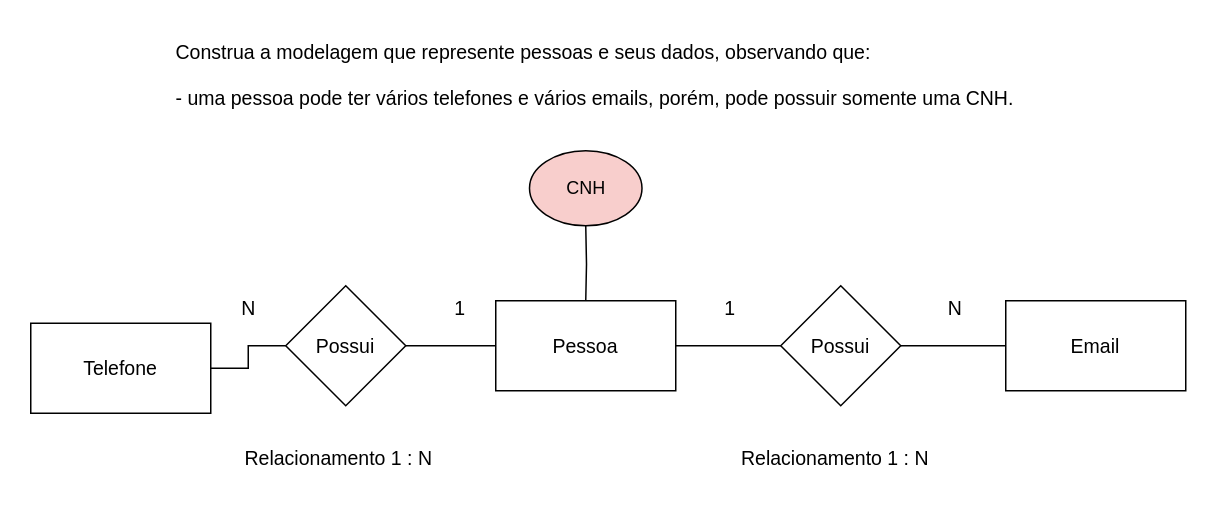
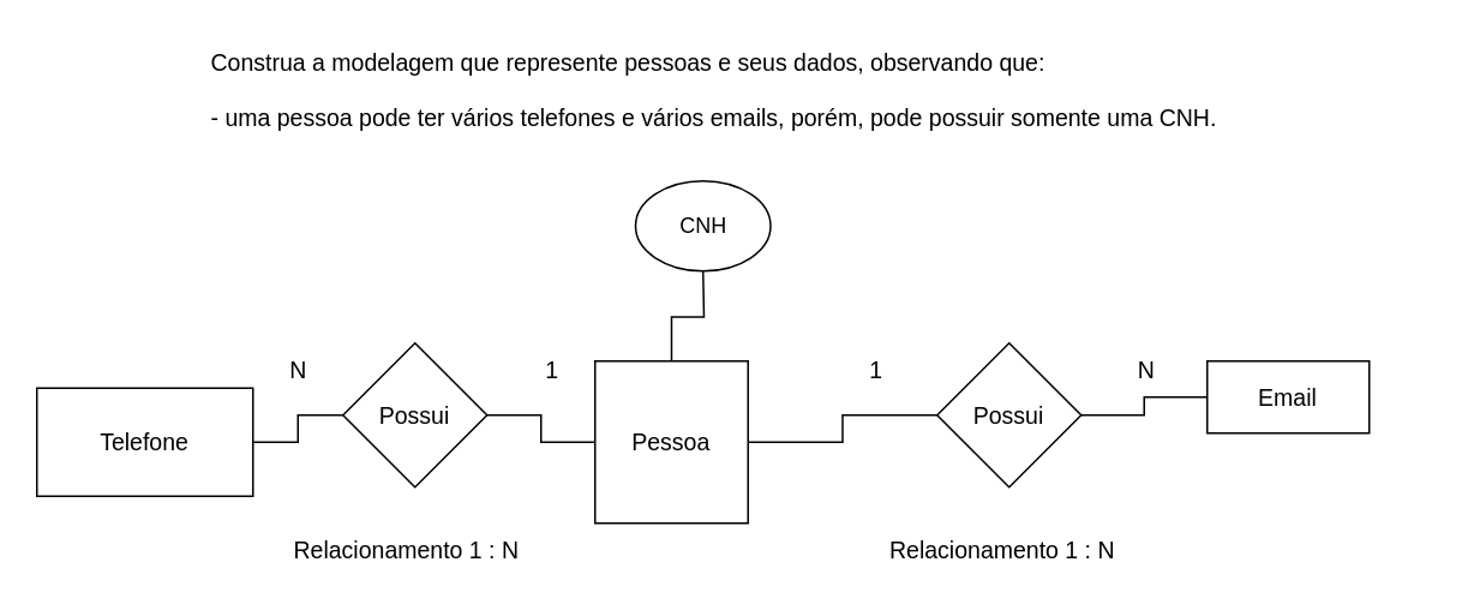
- <mxCell id="19" value="CNH" style="ellipse;whiteSpace=wrap;html=1;fillColor=#f8cecc;" vertex="1" parent="1"><mxGeometry x="352.5" y="100" width="75" height="50" as="geometry" /></mxCell>
+ <mxCell id="19" value="CNH" style="ellipse;whiteSpace=wrap;html=1;" vertex="1" parent="1"><mxGeometry x="352.5" y="100" width="75" height="50" as="geometry" /></mxCell>
- <mxCell id="4" value="&lt;font style=&quot;font-size: 13px;&quot;&gt;Pessoa&lt;/font&gt;" style="rounded=0;whiteSpace=wrap;html=1;" parent="1" vertex="1"><mxGeometry x="330" y="200" width="120" height="60" as="geometry" /></mxCell>
+ <mxCell id="4" value="&lt;font style=&quot;font-size: 13px;&quot;&gt;Pessoa&lt;/font&gt;" style="rounded=0;whiteSpace=wrap;html=1;" parent="1" vertex="1"><mxGeometry x="330" y="200" width="85" height="90" as="geometry" /></mxCell>
- <mxCell id="5" value="&lt;span style=&quot;font-size: 13px;&quot;&gt;Email&lt;/span&gt;" style="rounded=0;whiteSpace=wrap;html=1;" parent="1" vertex="1"><mxGeometry x="670" y="200" width="120" height="60" as="geometry" /></mxCell>
+ <mxCell id="5" value="&lt;span style=&quot;font-size: 13px;&quot;&gt;Email&lt;/span&gt;" style="rounded=0;whiteSpace=wrap;html=1;" parent="1" vertex="1"><mxGeometry x="670" y="200" width="90" height="40" as="geometry" /></mxCell>
